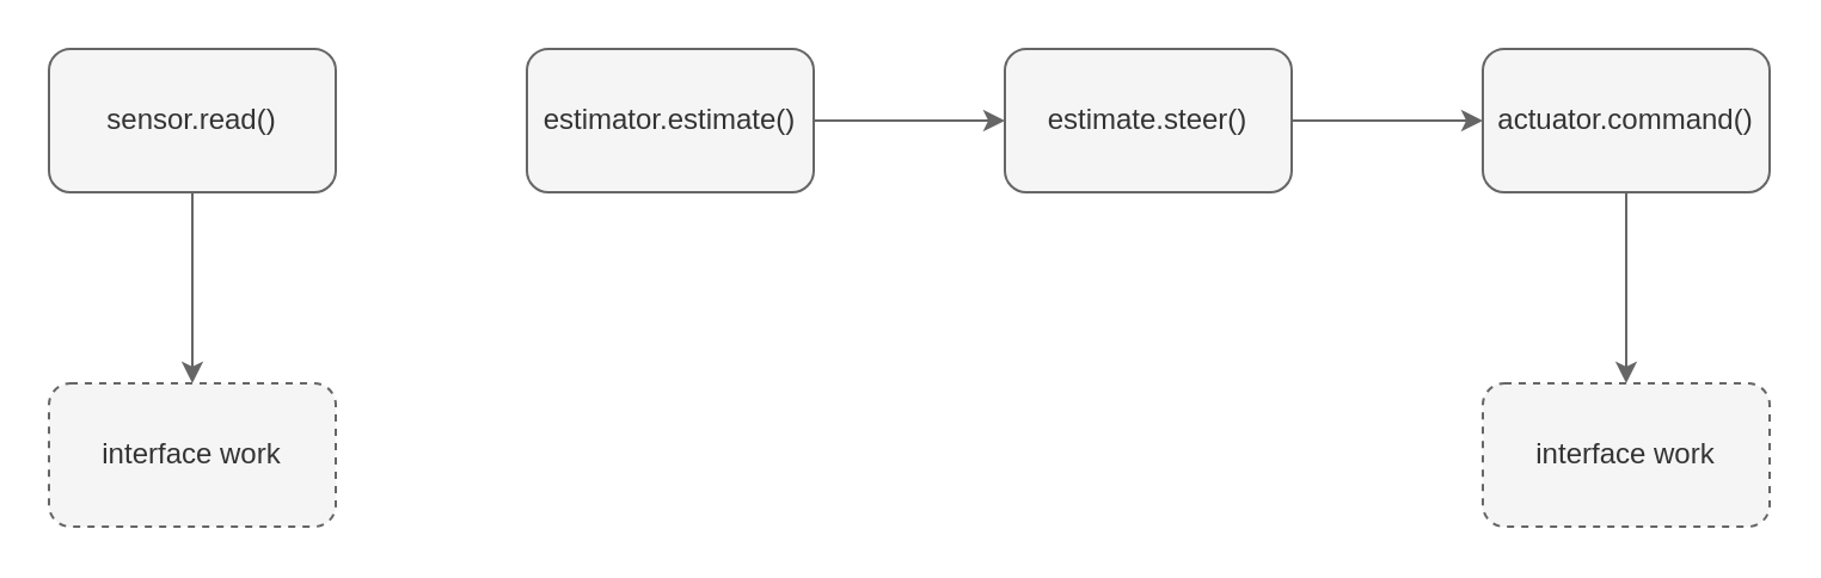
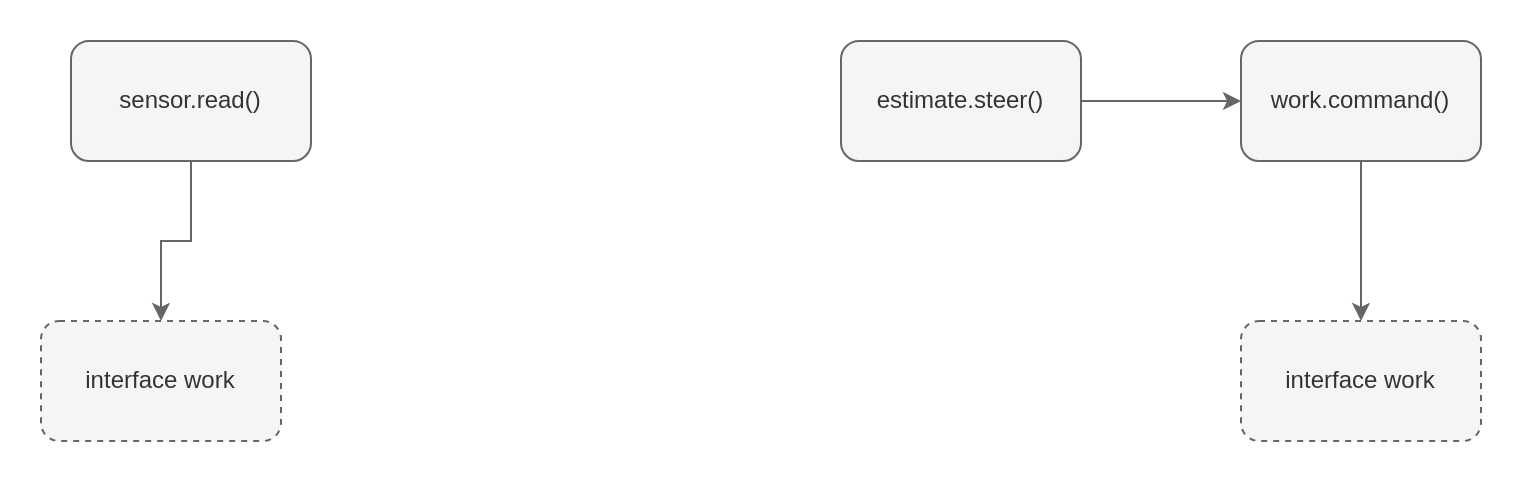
- <mxCell id="3" value="sensor.read()" style="rounded=1;whiteSpace=wrap;html=1;fillColor=#f5f5f5;fontColor=#333333;strokeColor=#666666;" parent="1" vertex="1"><mxGeometry x="20" y="20" width="120" height="60" as="geometry" /></mxCell>
+ <mxCell id="3" value="sensor.read()" style="rounded=1;whiteSpace=wrap;html=1;fillColor=#f5f5f5;fontColor=#333333;strokeColor=#666666;" parent="1" vertex="1"><mxGeometry x="35" y="20" width="120" height="60" as="geometry" /></mxCell>
- <mxCell id="5" value="estimator.estimate()" style="rounded=1;whiteSpace=wrap;html=1;fillColor=#f5f5f5;fontColor=#333333;strokeColor=#666666;" parent="1" vertex="1"><mxGeometry x="220" y="20" width="120" height="60" as="geometry" /></mxCell>
- <mxCell id="4" value="" style="edgeStyle=orthogonalEdgeStyle;rounded=0;orthogonalLoop=1;jettySize=auto;html=1;fillColor=#f5f5f5;strokeColor=#666666;" parent="1" source="5" target="7" edge="1"><mxGeometry relative="1" as="geometry" /></mxCell>
- <mxCell id="9" value="actuator.command()" style="rounded=1;whiteSpace=wrap;html=1;fillColor=#f5f5f5;fontColor=#333333;strokeColor=#666666;" parent="1" vertex="1"><mxGeometry x="620" y="20" width="120" height="60" as="geometry" /></mxCell>
+ <mxCell id="9" value="work.command()" style="rounded=1;whiteSpace=wrap;html=1;fillColor=#f5f5f5;fontColor=#333333;strokeColor=#666666;" parent="1" vertex="1"><mxGeometry x="620" y="20" width="120" height="60" as="geometry" /></mxCell>
